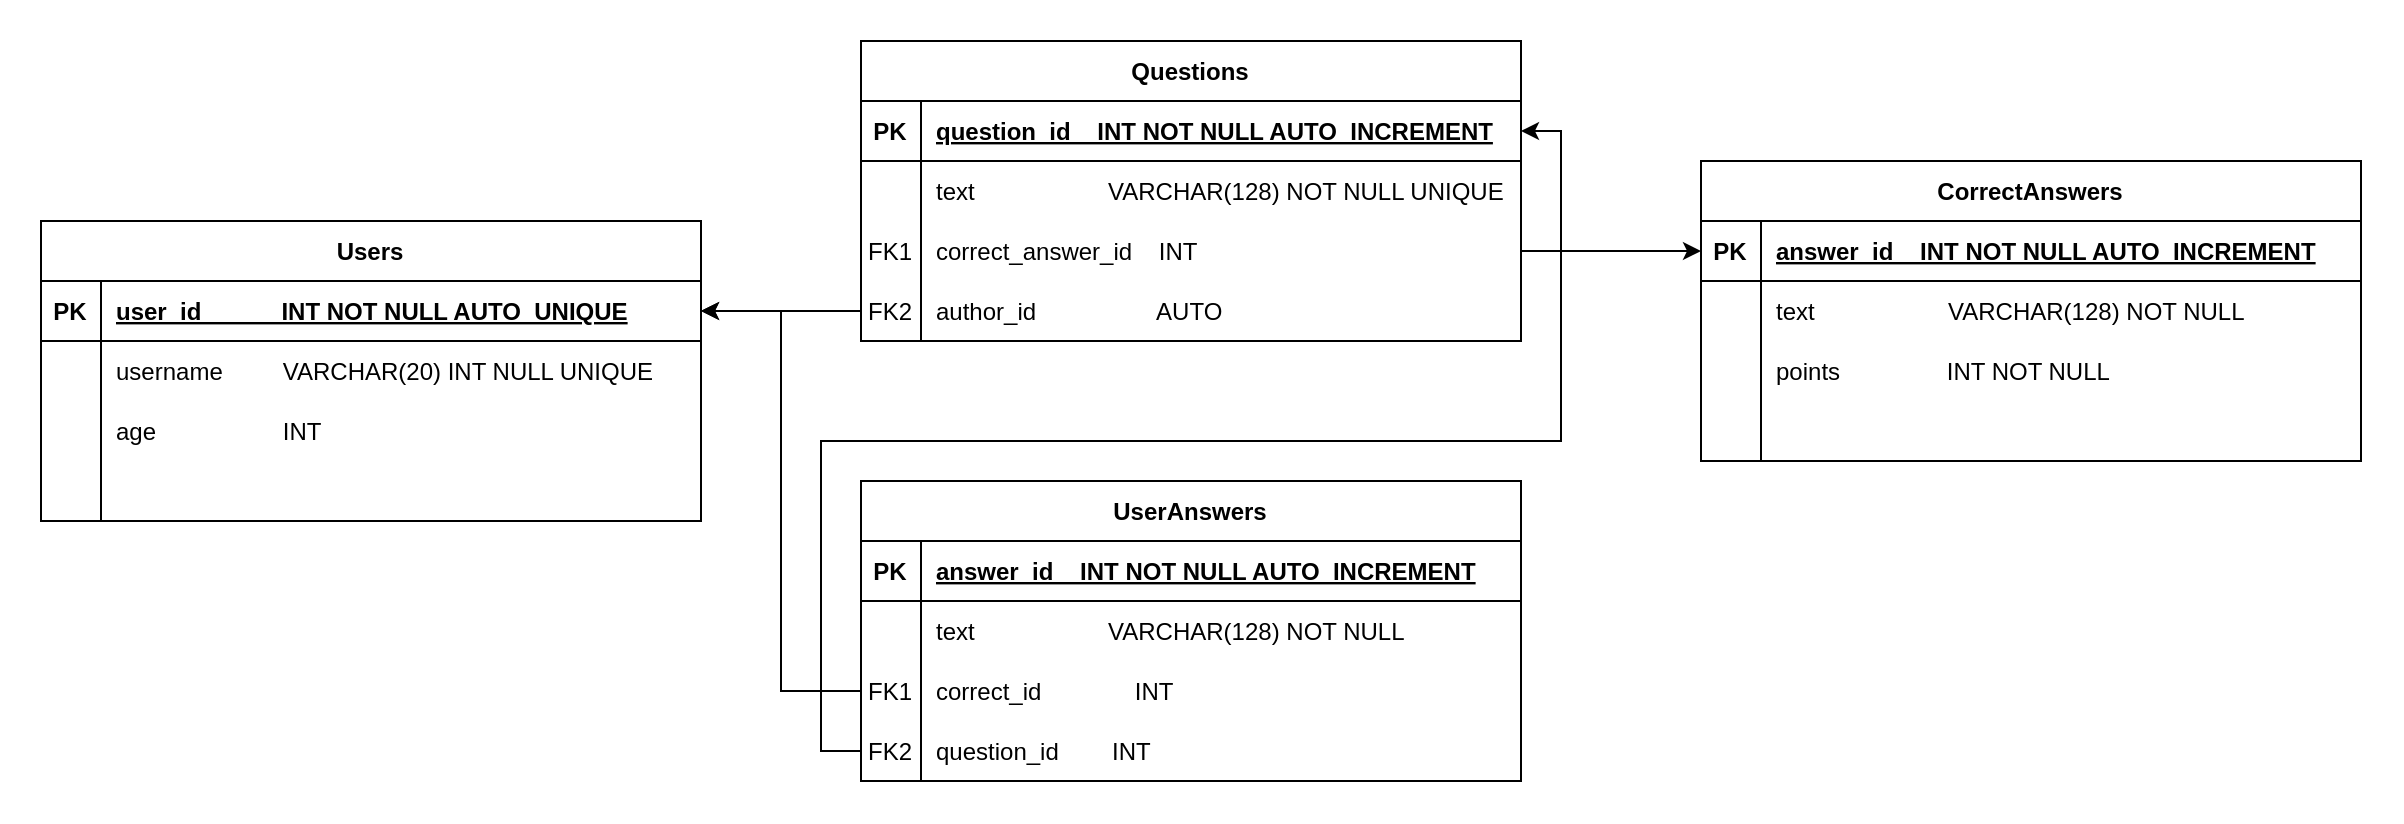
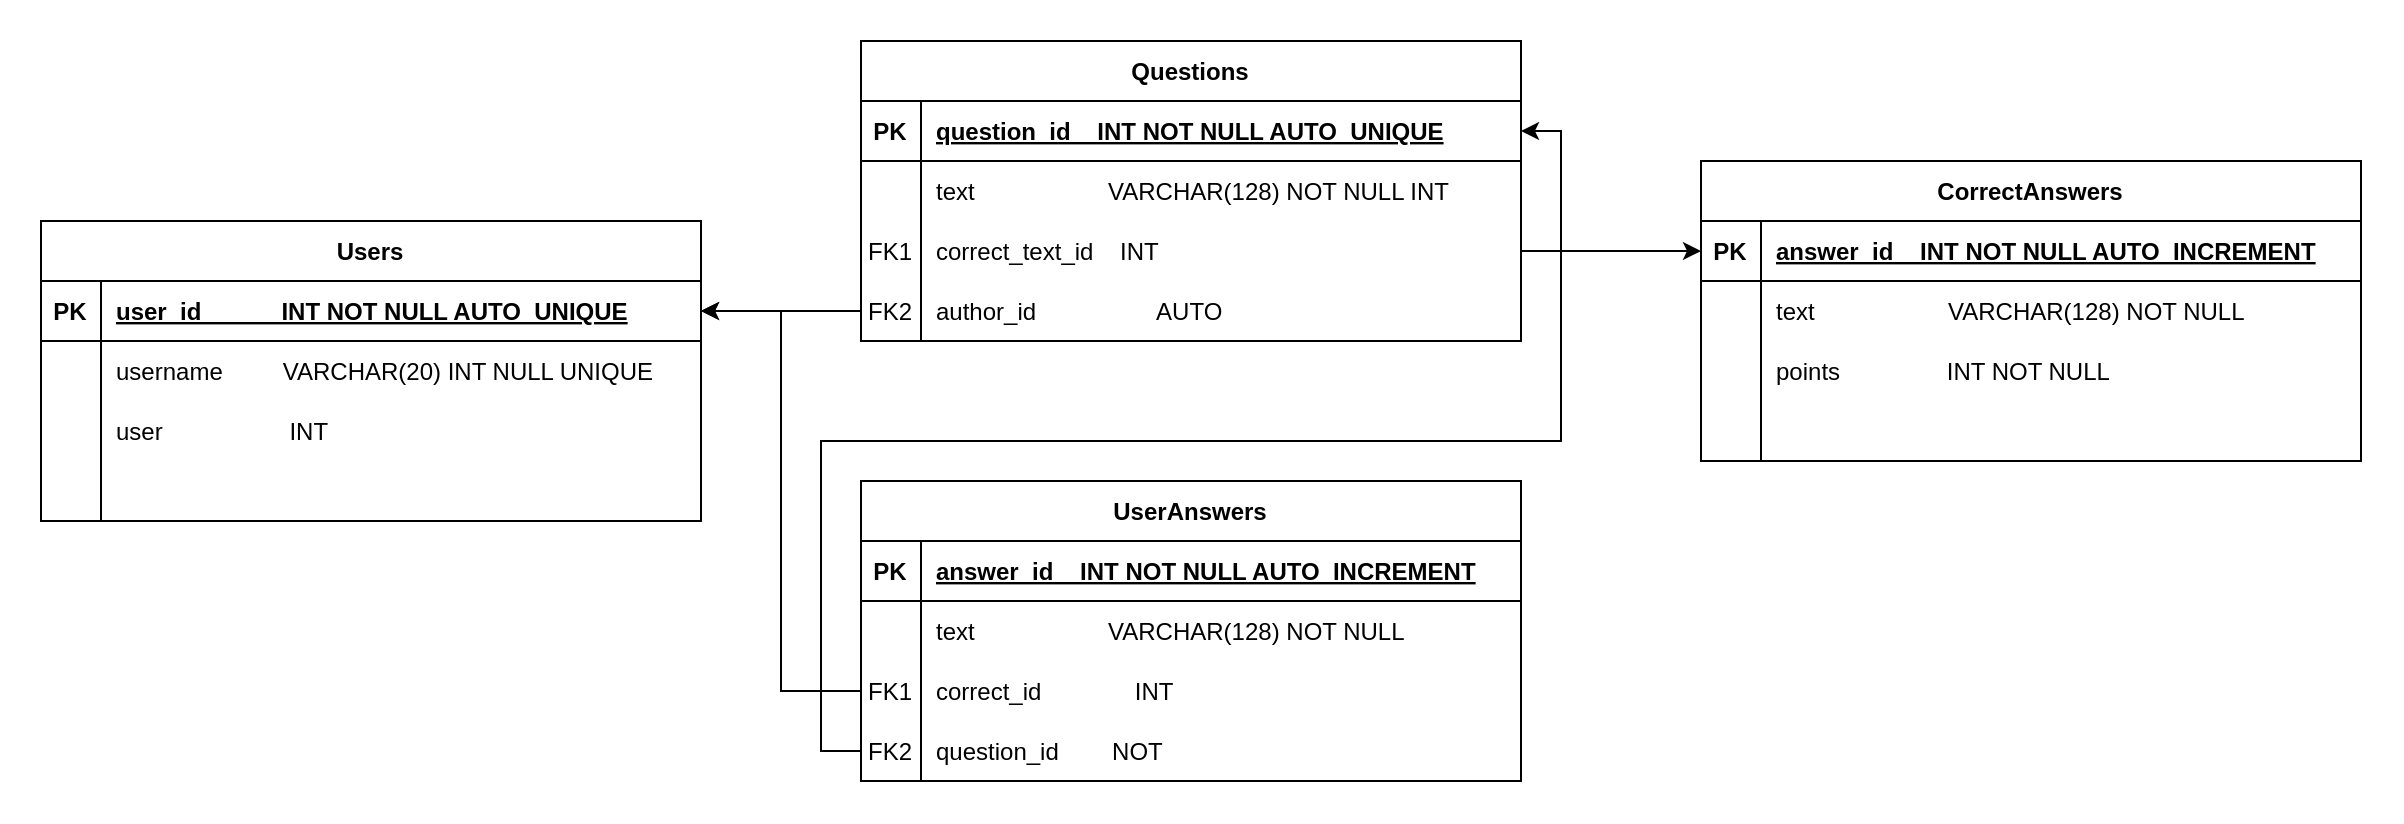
- <mxCell id="18" value="question_id    INT NOT NULL AUTO_INCREMENT" style="shape=partialRectangle;connectable=0;fillColor=none;top=0;left=0;bottom=0;right=0;align=left;spacingLeft=6;fontStyle=5;overflow=hidden;labelBackgroundColor=none;" parent="16" vertex="1"><mxGeometry x="30" width="300" height="30" as="geometry"><mxRectangle width="300" height="30" as="alternateBounds" /></mxGeometry></mxCell>
+ <mxCell id="18" value="question_id    INT NOT NULL AUTO_UNIQUE" style="shape=partialRectangle;connectable=0;fillColor=none;top=0;left=0;bottom=0;right=0;align=left;spacingLeft=6;fontStyle=5;overflow=hidden;labelBackgroundColor=none;" parent="16" vertex="1"><mxGeometry x="30" width="300" height="30" as="geometry"><mxRectangle width="300" height="30" as="alternateBounds" /></mxGeometry></mxCell>
- <mxCell id="21" value="text                    VARCHAR(128) NOT NULL UNIQUE" style="shape=partialRectangle;connectable=0;fillColor=none;top=0;left=0;bottom=0;right=0;align=left;spacingLeft=6;overflow=hidden;labelBackgroundColor=none;" parent="19" vertex="1"><mxGeometry x="30" width="300" height="30" as="geometry"><mxRectangle width="300" height="30" as="alternateBounds" /></mxGeometry></mxCell>
+ <mxCell id="21" value="text                    VARCHAR(128) NOT NULL INT" style="shape=partialRectangle;connectable=0;fillColor=none;top=0;left=0;bottom=0;right=0;align=left;spacingLeft=6;overflow=hidden;labelBackgroundColor=none;" parent="19" vertex="1"><mxGeometry x="30" width="300" height="30" as="geometry"><mxRectangle width="300" height="30" as="alternateBounds" /></mxGeometry></mxCell>
- <mxCell id="24" value="correct_answer_id    INT" style="shape=partialRectangle;connectable=0;fillColor=none;top=0;left=0;bottom=0;right=0;align=left;spacingLeft=6;overflow=hidden;labelBackgroundColor=none;" parent="22" vertex="1"><mxGeometry x="30" width="300" height="30" as="geometry"><mxRectangle width="300" height="30" as="alternateBounds" /></mxGeometry></mxCell>
+ <mxCell id="24" value="correct_text_id    INT" style="shape=partialRectangle;connectable=0;fillColor=none;top=0;left=0;bottom=0;right=0;align=left;spacingLeft=6;overflow=hidden;labelBackgroundColor=none;" parent="22" vertex="1"><mxGeometry x="30" width="300" height="30" as="geometry"><mxRectangle width="300" height="30" as="alternateBounds" /></mxGeometry></mxCell>
- <mxCell id="11" value="age                   INT" style="shape=partialRectangle;connectable=0;fillColor=none;top=0;left=0;bottom=0;right=0;align=left;spacingLeft=6;overflow=hidden;labelBackgroundColor=none;" parent="9" vertex="1"><mxGeometry x="30" width="300" height="30" as="geometry"><mxRectangle width="300" height="30" as="alternateBounds" /></mxGeometry></mxCell>
+ <mxCell id="11" value="user                   INT" style="shape=partialRectangle;connectable=0;fillColor=none;top=0;left=0;bottom=0;right=0;align=left;spacingLeft=6;overflow=hidden;labelBackgroundColor=none;" parent="9" vertex="1"><mxGeometry x="30" width="300" height="30" as="geometry"><mxRectangle width="300" height="30" as="alternateBounds" /></mxGeometry></mxCell>
- <mxCell id="53" value="question_id        INT" style="shape=partialRectangle;connectable=0;fillColor=none;top=0;left=0;bottom=0;right=0;align=left;spacingLeft=6;overflow=hidden;labelBackgroundColor=none;" parent="51" vertex="1"><mxGeometry x="30" width="300" height="30" as="geometry"><mxRectangle width="300" height="30" as="alternateBounds" /></mxGeometry></mxCell>
+ <mxCell id="53" value="question_id        NOT" style="shape=partialRectangle;connectable=0;fillColor=none;top=0;left=0;bottom=0;right=0;align=left;spacingLeft=6;overflow=hidden;labelBackgroundColor=none;" parent="51" vertex="1"><mxGeometry x="30" width="300" height="30" as="geometry"><mxRectangle width="300" height="30" as="alternateBounds" /></mxGeometry></mxCell>
